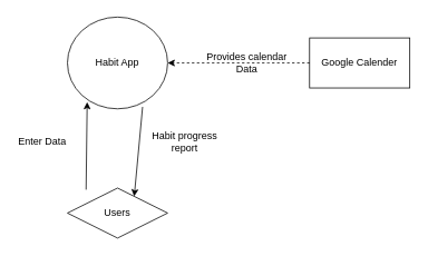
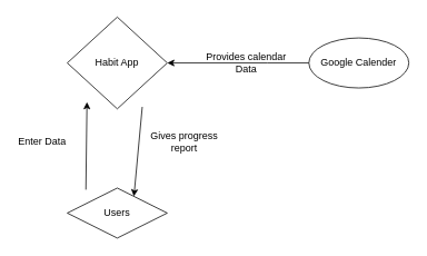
- <mxCell id="6" value="Habit App" style="ellipse;whiteSpace=wrap;html=1;" vertex="1" parent="1"><mxGeometry x="80" y="20" width="120" height="110" as="geometry" /></mxCell>
+ <mxCell id="6" value="Habit App" style="rhombus;whiteSpace=wrap;html=1;" vertex="1" parent="1"><mxGeometry x="80" y="20" width="120" height="110" as="geometry" /></mxCell>
- <mxCell id="9" value="" style="endArrow=classic;html=1;rounded=0;exitX=0;exitY=0.5;exitDx=0;exitDy=0;entryX=1;entryY=0.5;entryDx=0;entryDy=0;dashed=1;" edge="1" parent="1" source="3" target="6"><mxGeometry width="50" height="50" relative="1" as="geometry"><mxPoint x="120" y="145" as="sourcePoint" /><mxPoint x="170" y="95" as="targetPoint" /><Array as="points"><mxPoint x="320" y="75" /></Array></mxGeometry></mxCell>
+ <mxCell id="9" value="" style="endArrow=classic;html=1;rounded=0;exitX=0;exitY=0.5;exitDx=0;exitDy=0;entryX=1;entryY=0.5;entryDx=0;entryDy=0;" edge="1" parent="1" source="3" target="6"><mxGeometry width="50" height="50" relative="1" as="geometry"><mxPoint x="120" y="145" as="sourcePoint" /><mxPoint x="170" y="95" as="targetPoint" /><Array as="points"><mxPoint x="320" y="75" /></Array></mxGeometry></mxCell>
- <mxCell id="3" value="Google Calender" style="rounded=0;whiteSpace=wrap;html=1;" vertex="1" parent="1"><mxGeometry x="370" y="45" width="120" height="60" as="geometry" /></mxCell>
+ <mxCell id="3" value="Google Calender" style="ellipse;whiteSpace=wrap;html=1;" vertex="1" parent="1"><mxGeometry x="370" y="45" width="120" height="60" as="geometry" /></mxCell>
- <mxCell id="8" value="Habit progress&lt;br&gt;report" style="text;html=1;align=center;verticalAlign=middle;resizable=0;points=[];autosize=1;strokeColor=none;fillColor=none;" vertex="1" parent="1"><mxGeometry x="170" y="150" width="100" height="40" as="geometry" /></mxCell>
+ <mxCell id="8" value="Gives progress&lt;br&gt;report" style="text;html=1;align=center;verticalAlign=middle;resizable=0;points=[];autosize=1;strokeColor=none;fillColor=none;" vertex="1" parent="1"><mxGeometry x="170" y="150" width="100" height="40" as="geometry" /></mxCell>
